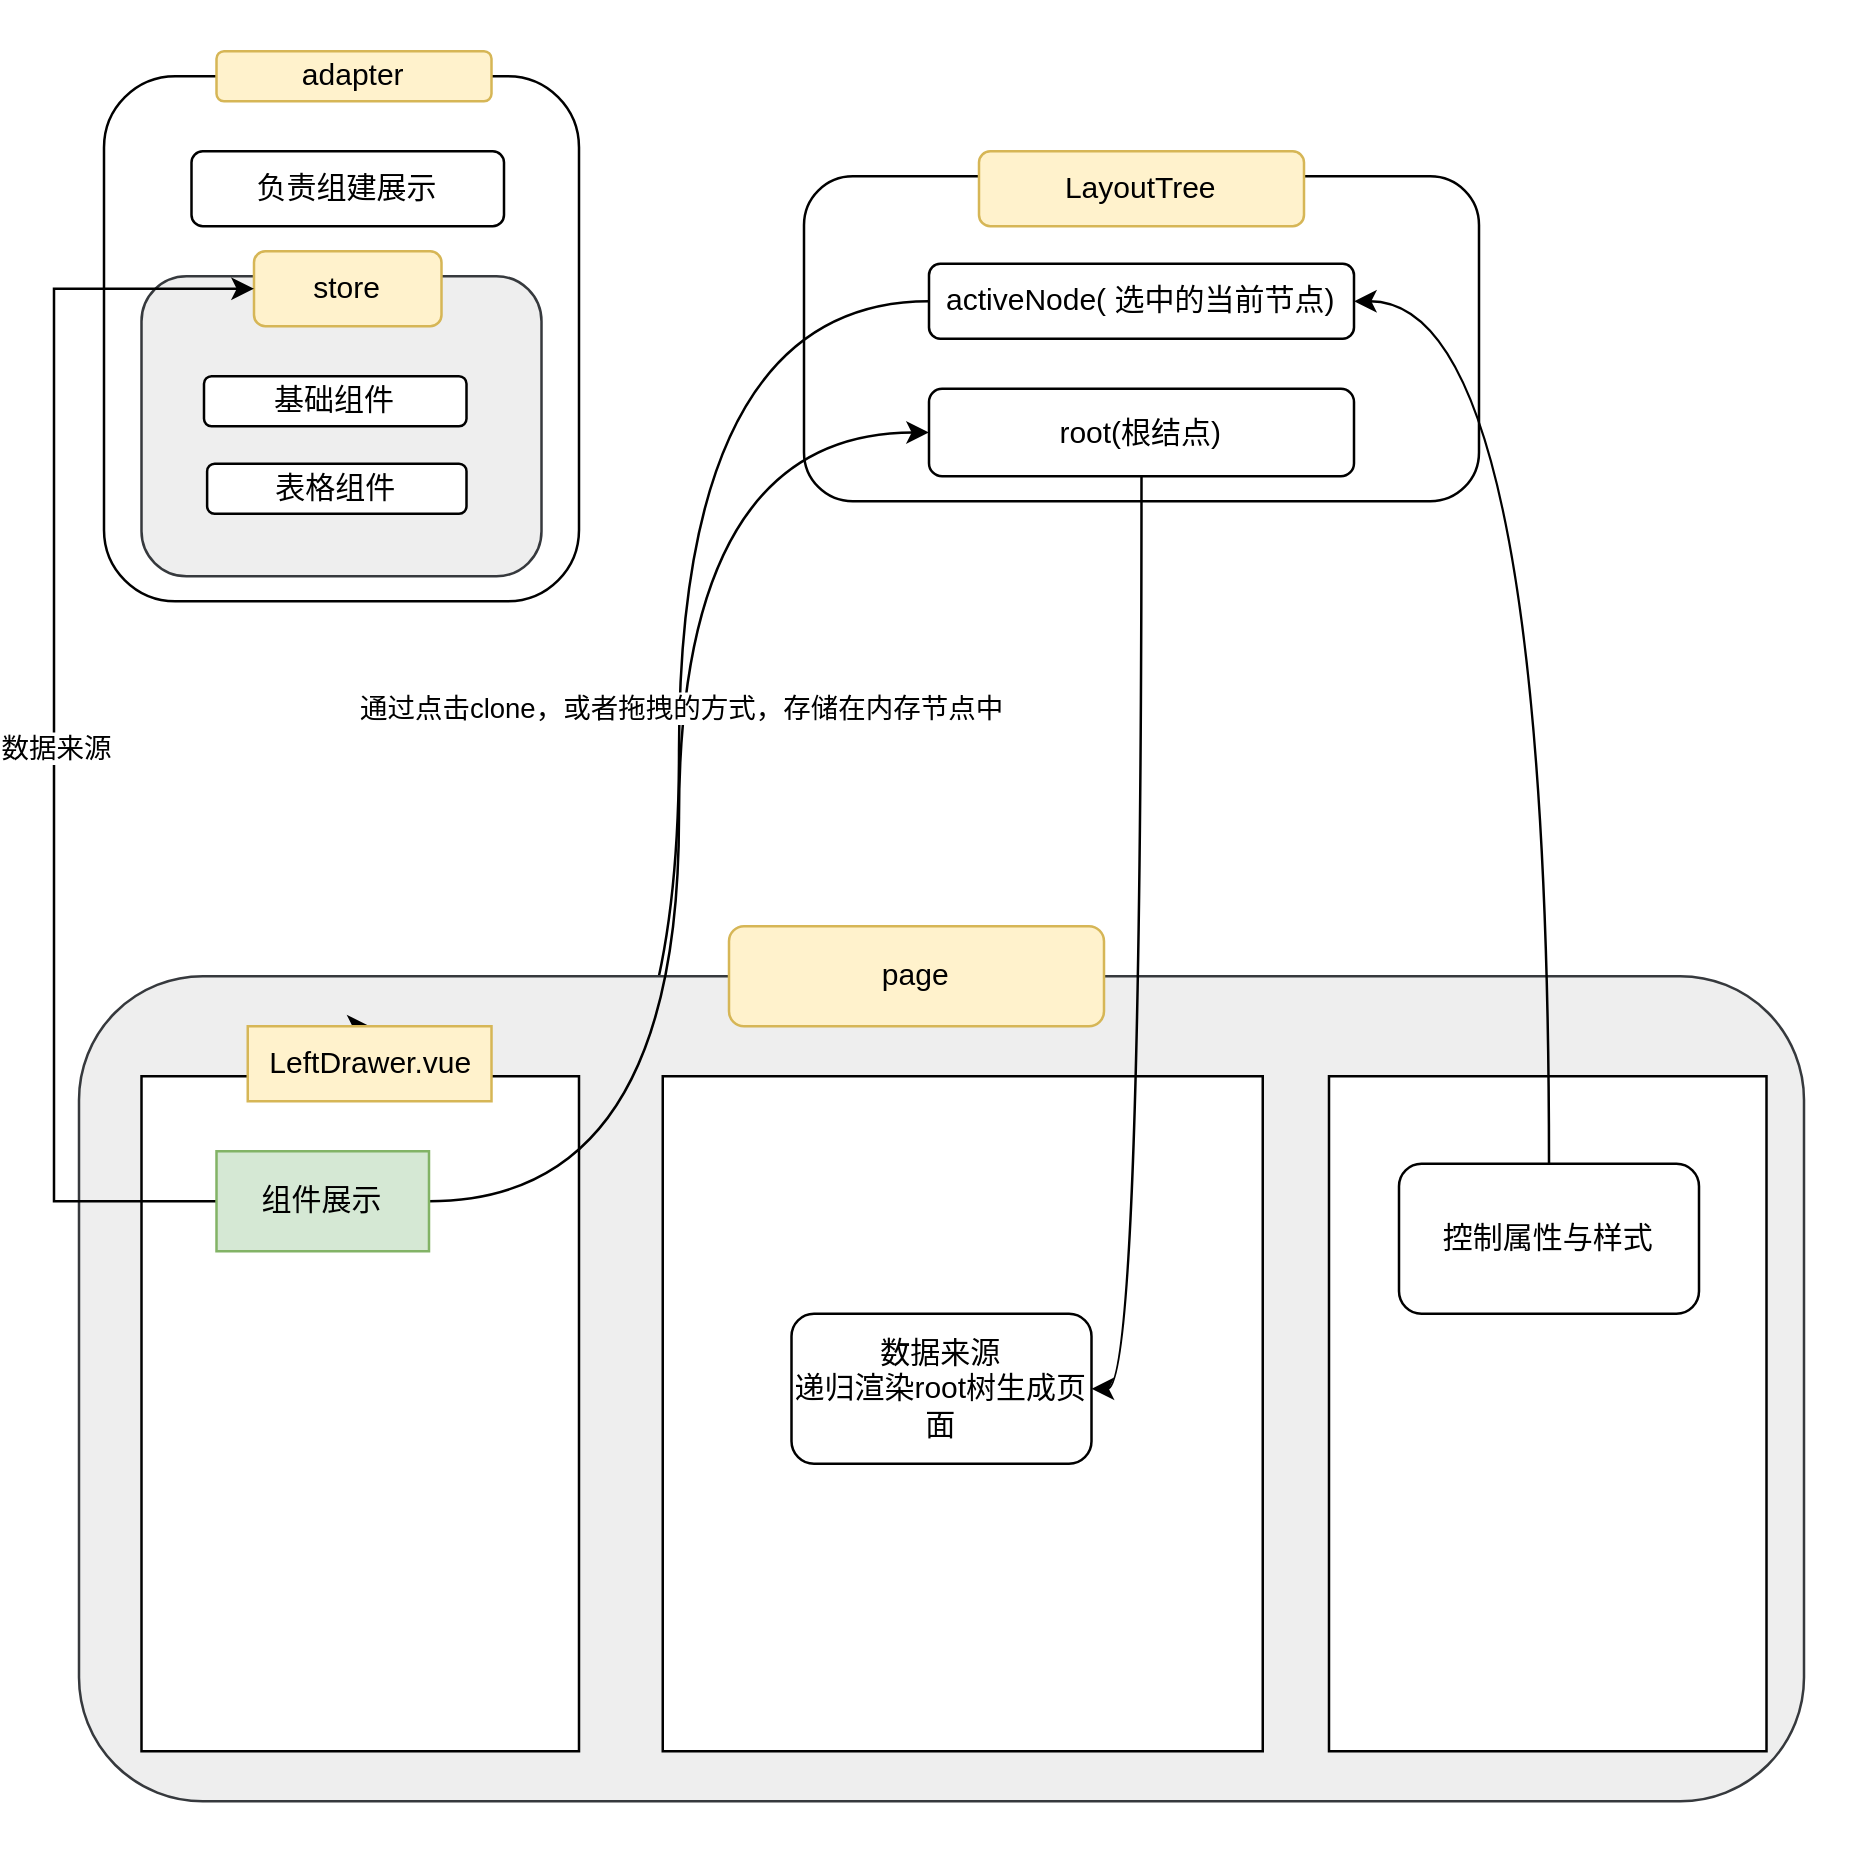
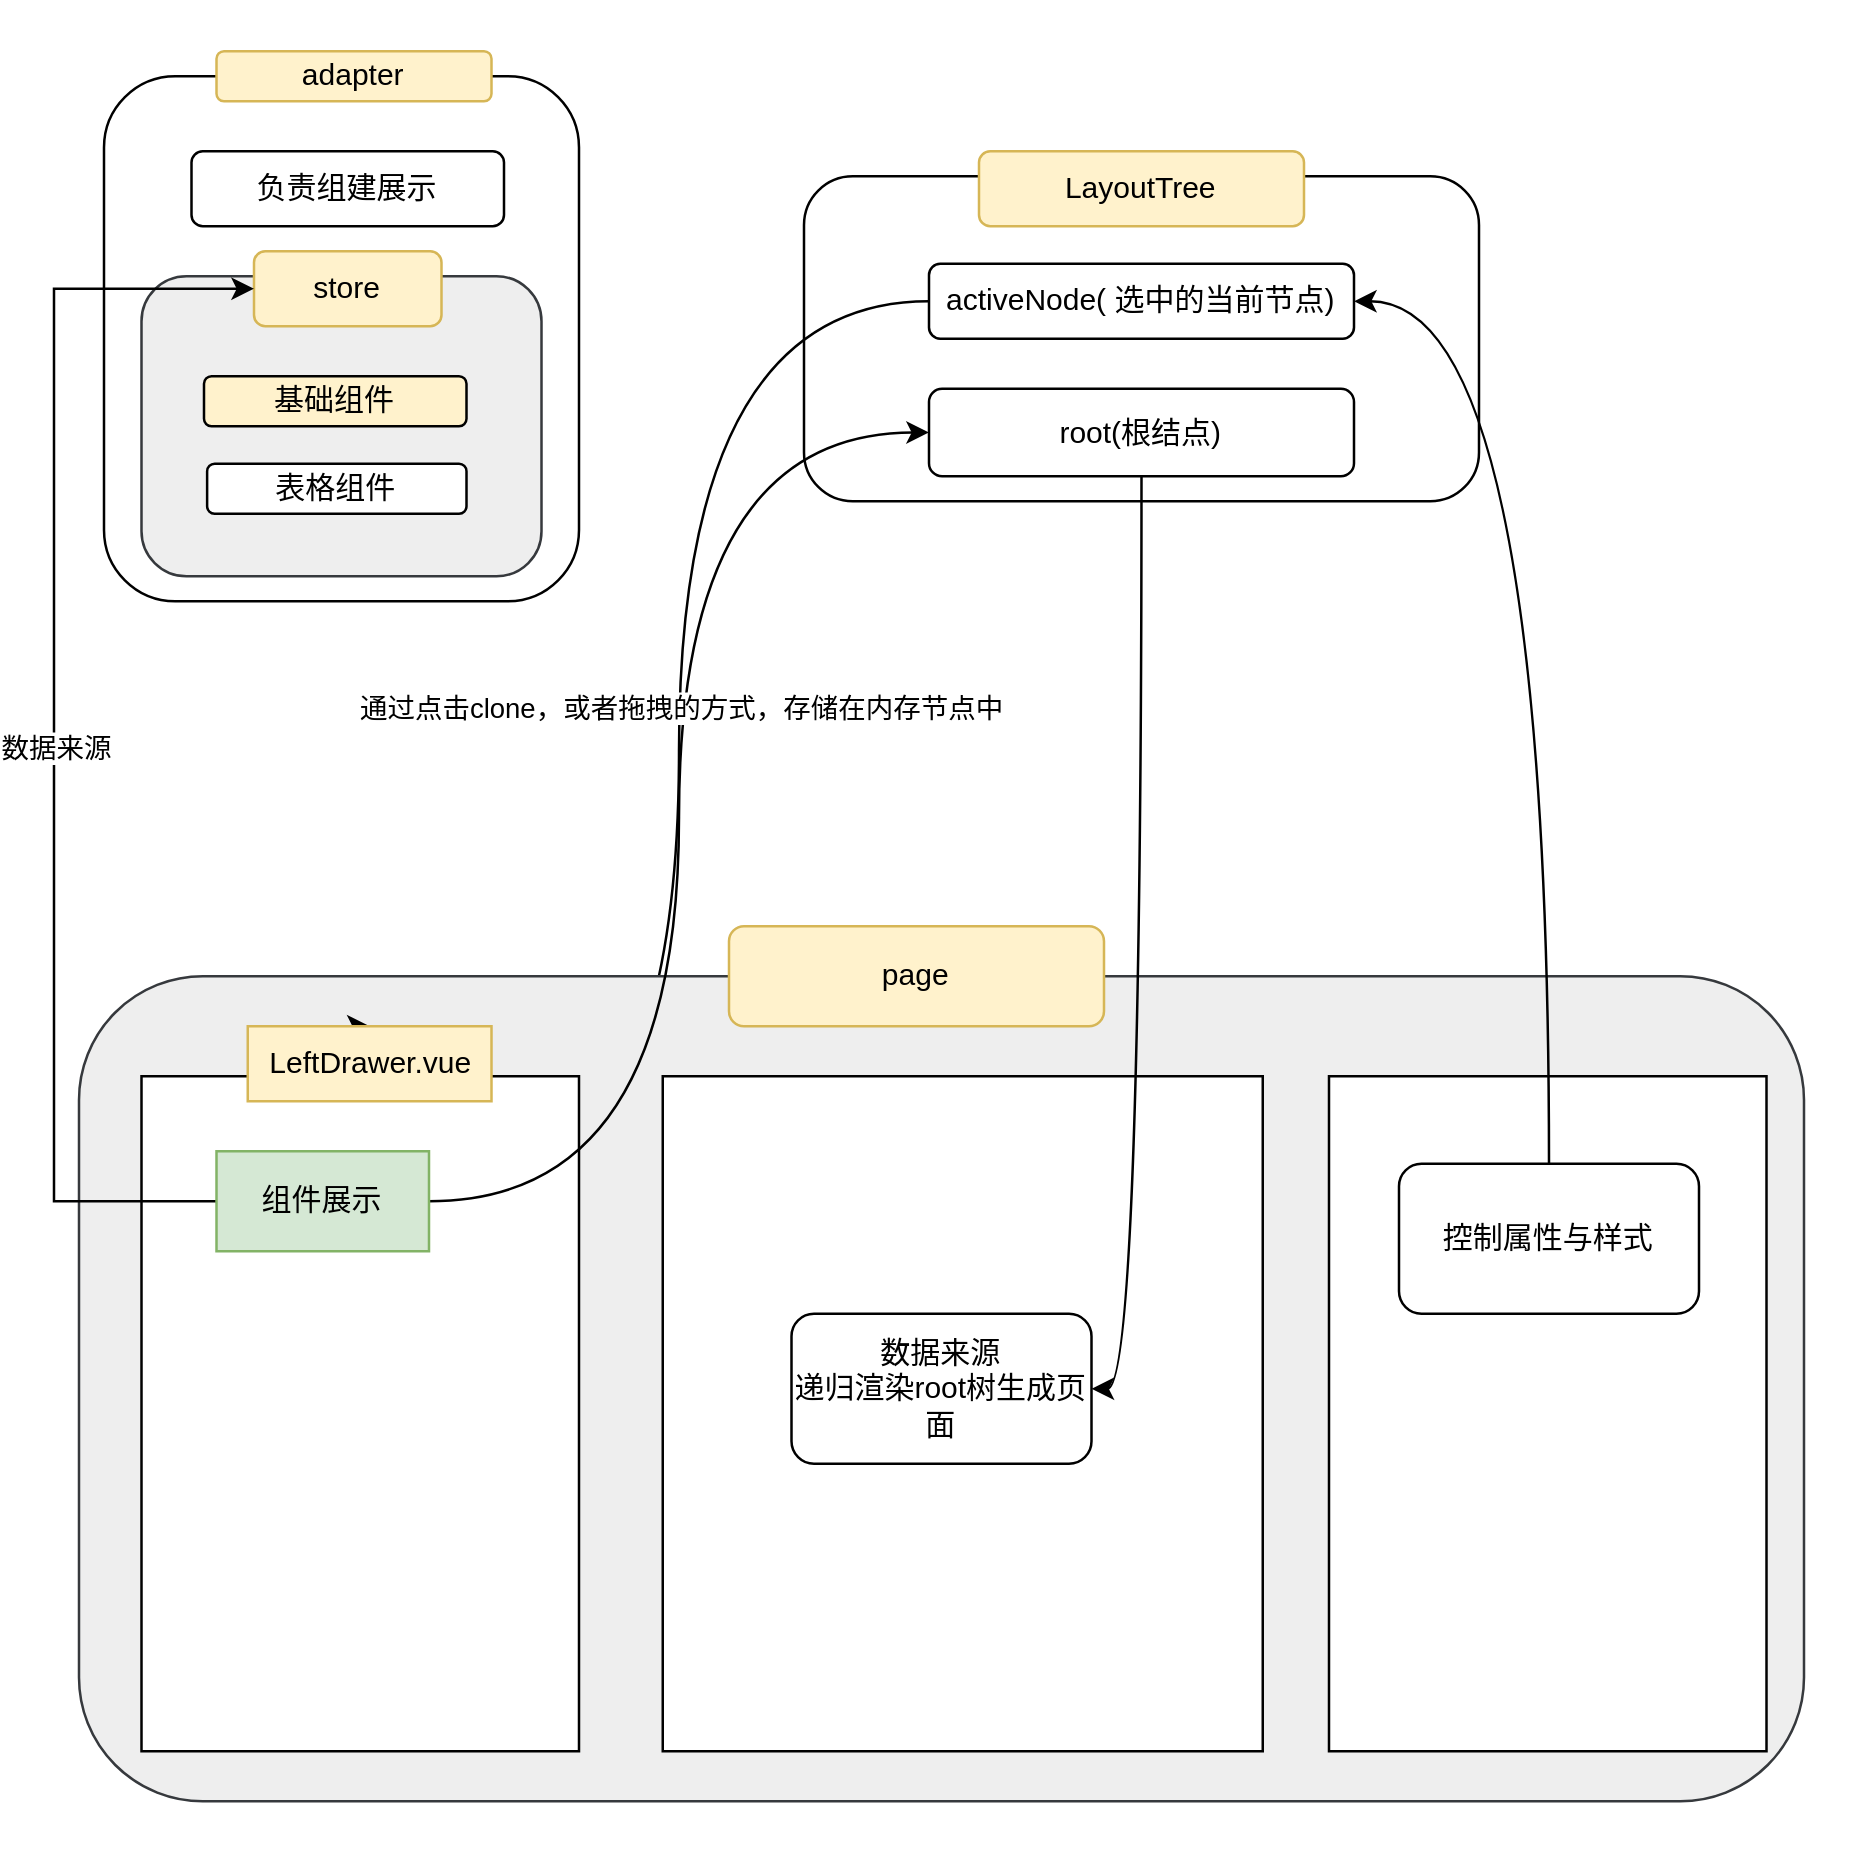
- <mxCell id="11" value="基础组件" style="rounded=1;whiteSpace=wrap;html=1;" vertex="1" parent="1"><mxGeometry x="80" y="150" width="105" height="20" as="geometry" /></mxCell>
+ <mxCell id="11" value="基础组件" style="rounded=1;whiteSpace=wrap;html=1;fillColor=#fff2cc;" vertex="1" parent="1"><mxGeometry x="80" y="150" width="105" height="20" as="geometry" /></mxCell>
